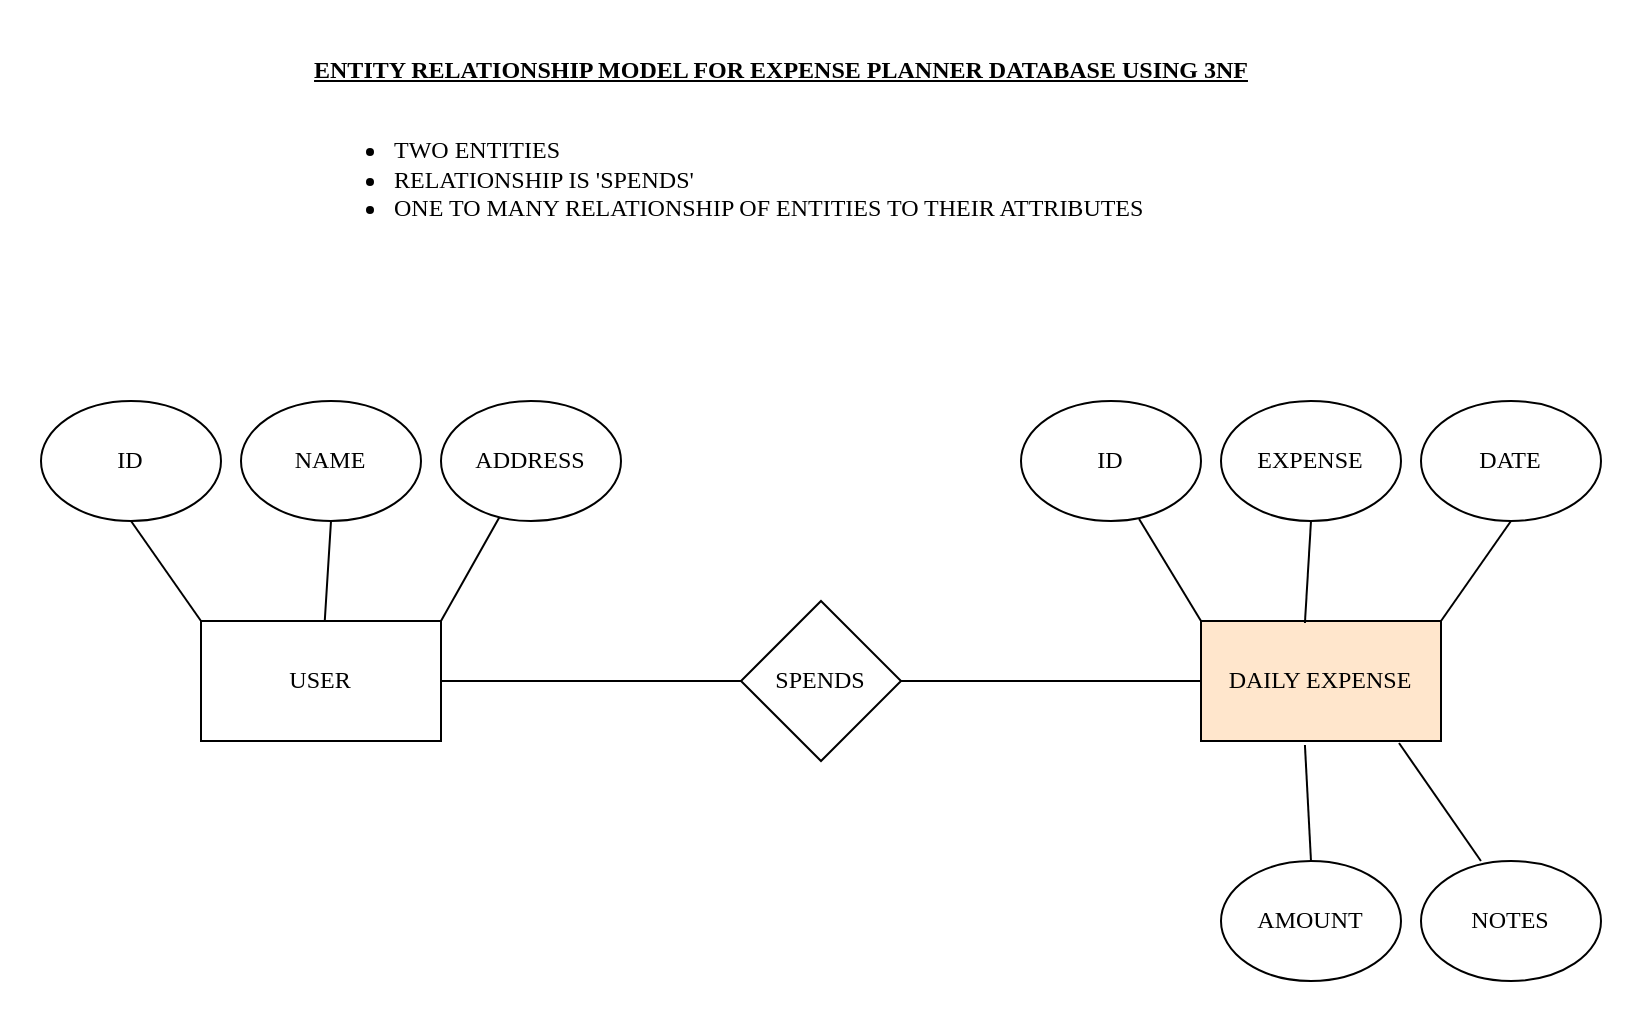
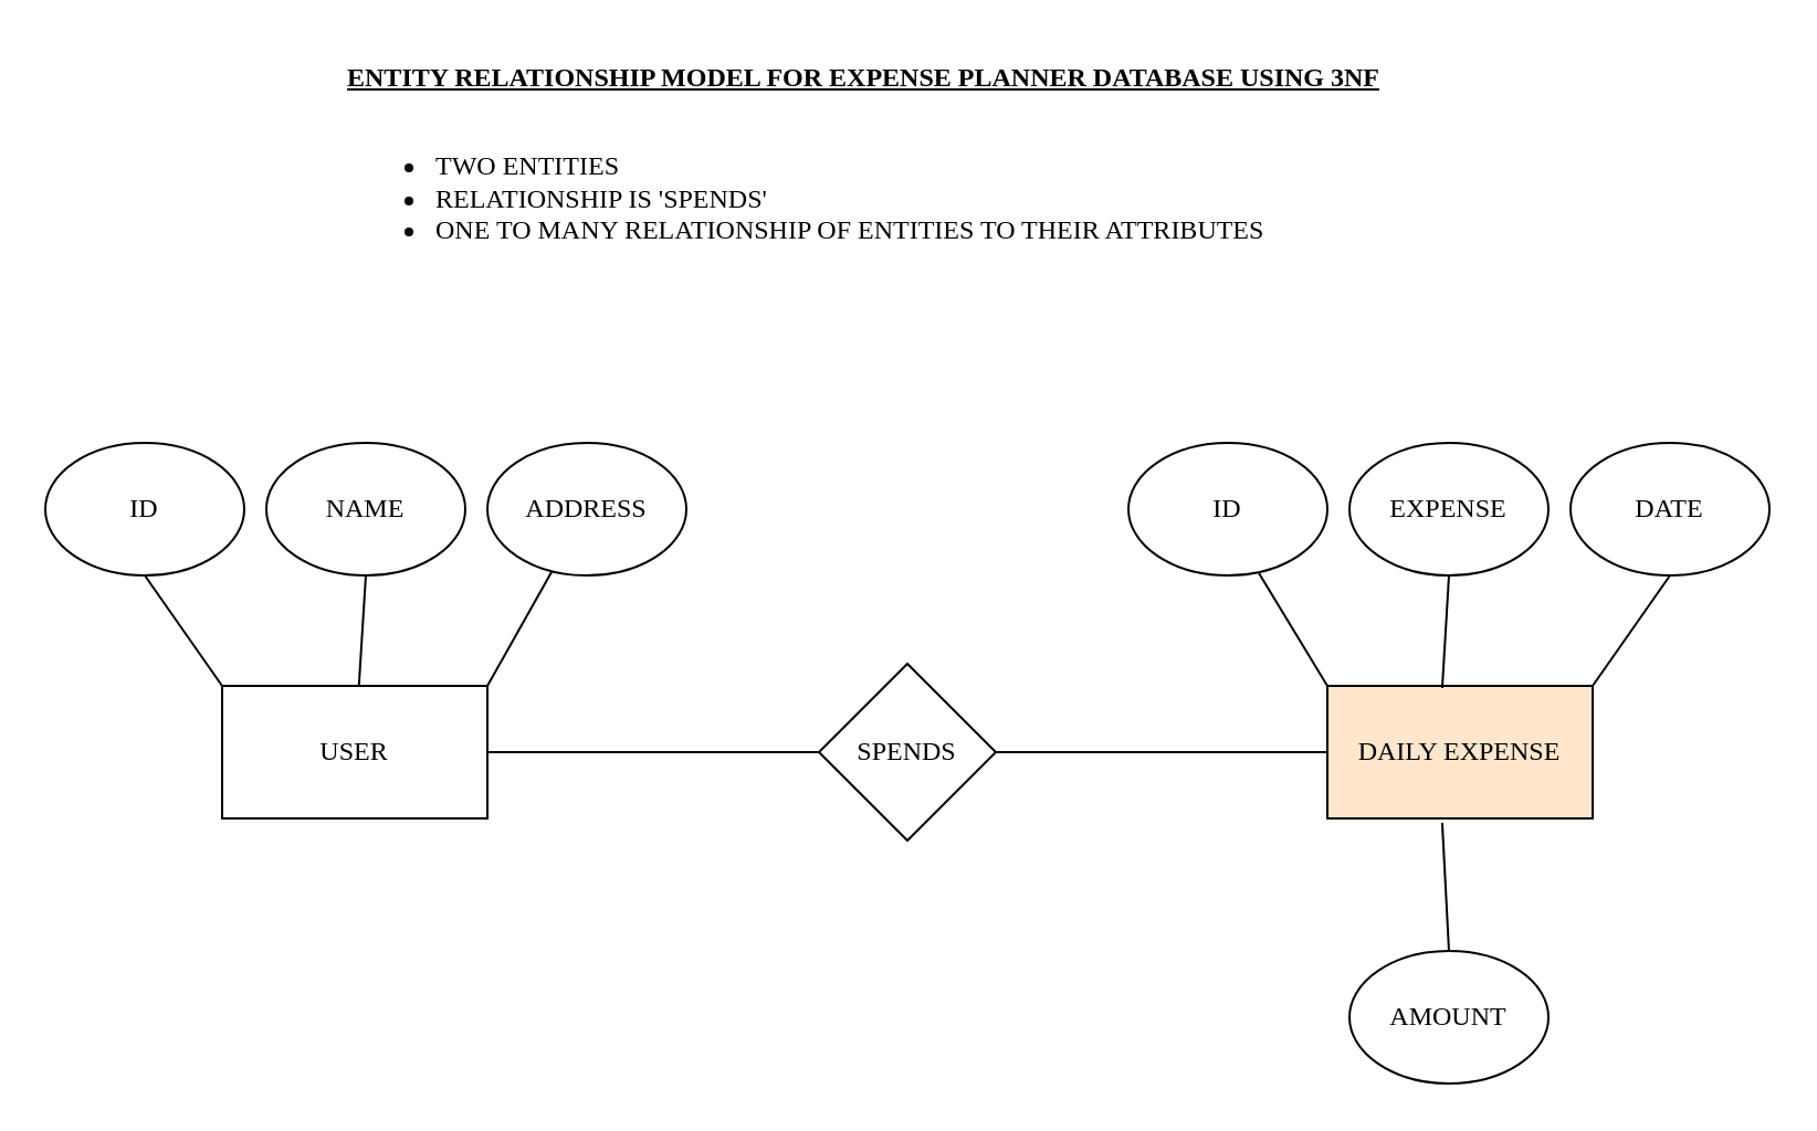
- <mxCell id="22" value="" style="endArrow=none;html=1;rounded=0;fontFamily=Lucida Console;exitX=0.333;exitY=0;exitDx=0;exitDy=0;exitPerimeter=0;entryX=0.825;entryY=1.017;entryDx=0;entryDy=0;entryPerimeter=0;" parent="1" source="17" target="2" edge="1"><mxGeometry width="50" height="50" relative="1" as="geometry"><mxPoint x="720" y="390" as="sourcePoint" /><mxPoint x="749.199" y="338.09" as="targetPoint" /></mxGeometry></mxCell>
- <mxCell id="17" value="NOTES" style="ellipse;whiteSpace=wrap;html=1;fontFamily=Lucida Console;" parent="1" vertex="1"><mxGeometry x="710" y="430" width="90" height="60" as="geometry" /></mxCell>
